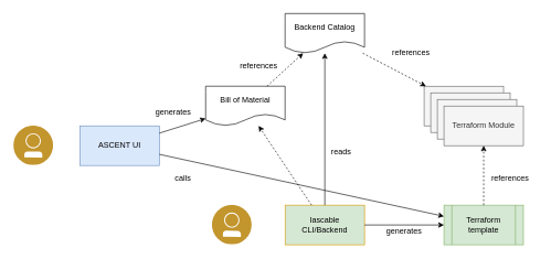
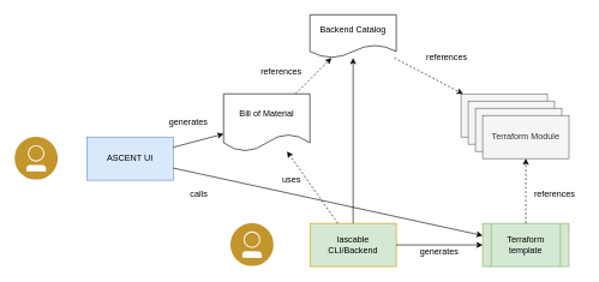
- <mxCell id="8" value="Bill of Material" style="shape=document;whiteSpace=wrap;html=1;boundedLbl=1;fontSize=12;" parent="1" vertex="1"><mxGeometry x="310" y="130" width="120" height="60" as="geometry" /></mxCell>
+ <mxCell id="8" value="Bill of Material" style="shape=document;whiteSpace=wrap;html=1;boundedLbl=1;fontSize=12;" parent="1" vertex="1"><mxGeometry x="310" y="130" width="120" height="80" as="geometry" /></mxCell>
- <mxCell id="17" value="reads" style="text;html=1;strokeColor=none;fillColor=none;align=center;verticalAlign=middle;whiteSpace=wrap;rounded=0;fontSize=12;" parent="1" vertex="1"><mxGeometry x="490" y="220" width="50" height="20" as="geometry" /></mxCell>
+ <mxCell id="28" value="uses" style="text;html=1;strokeColor=none;fillColor=none;align=left;verticalAlign=middle;whiteSpace=wrap;rounded=0;fontSize=12;" parent="1" vertex="1"><mxGeometry x="390" y="240" width="40" height="20" as="geometry" /></mxCell>
